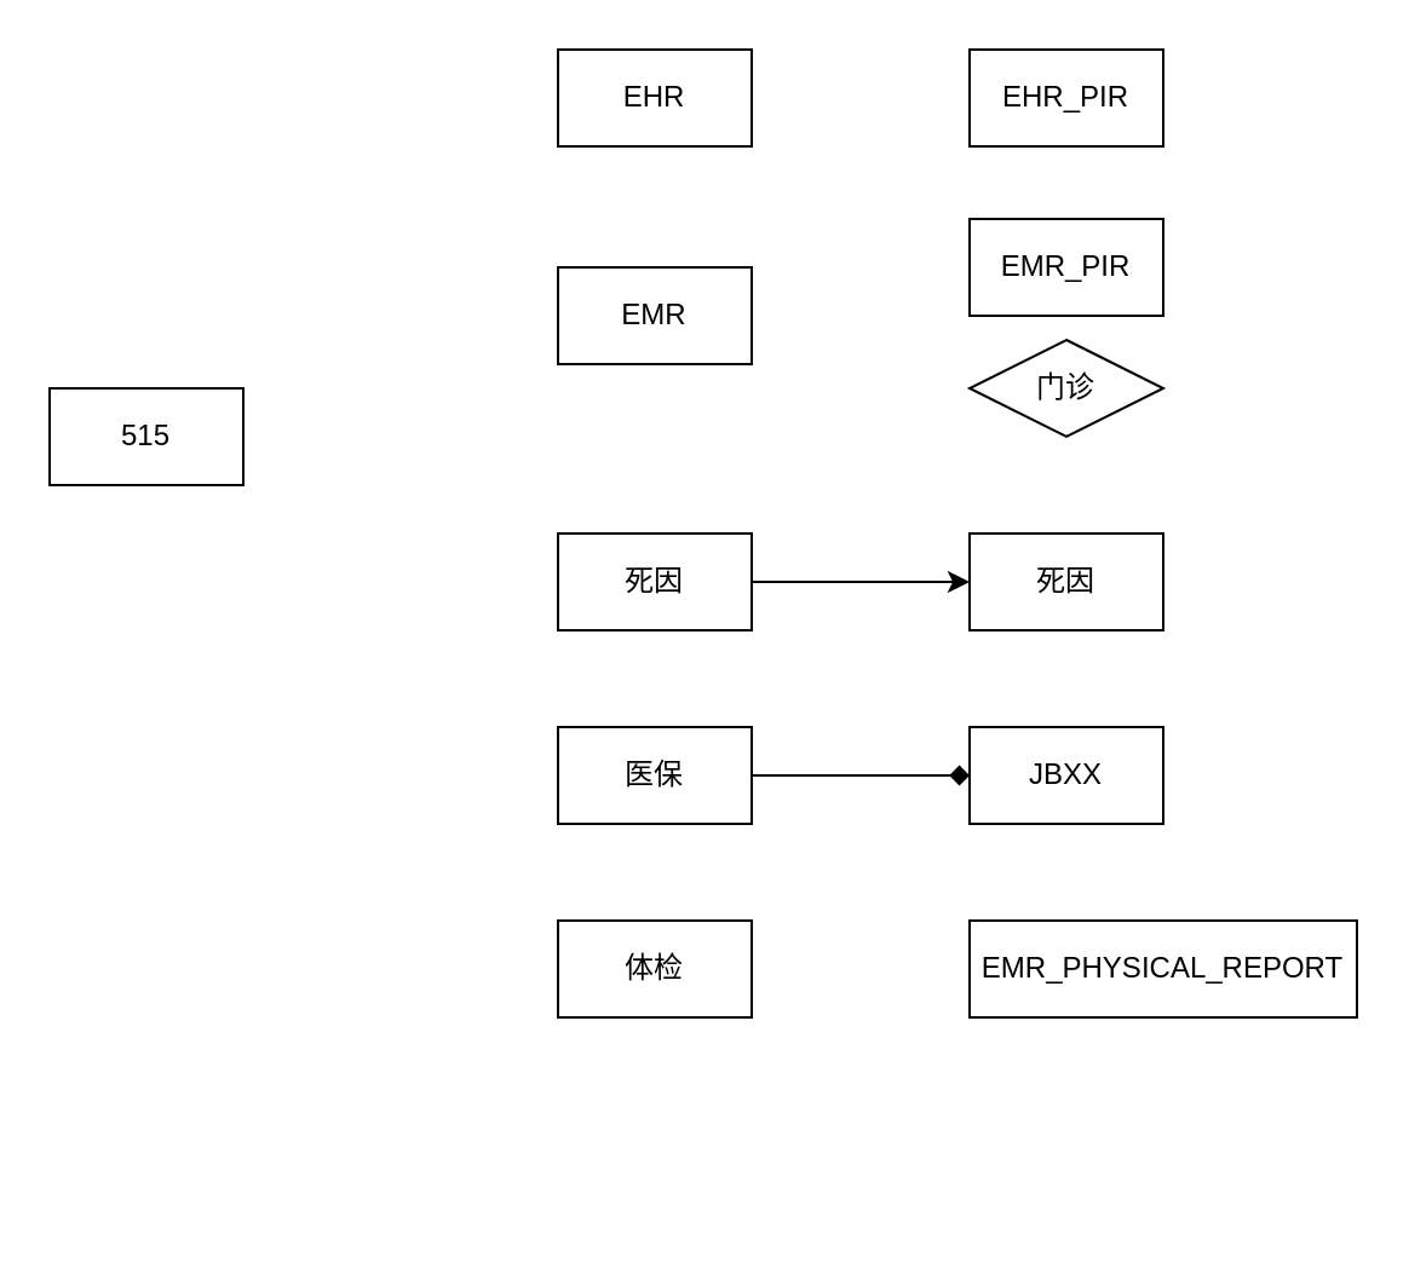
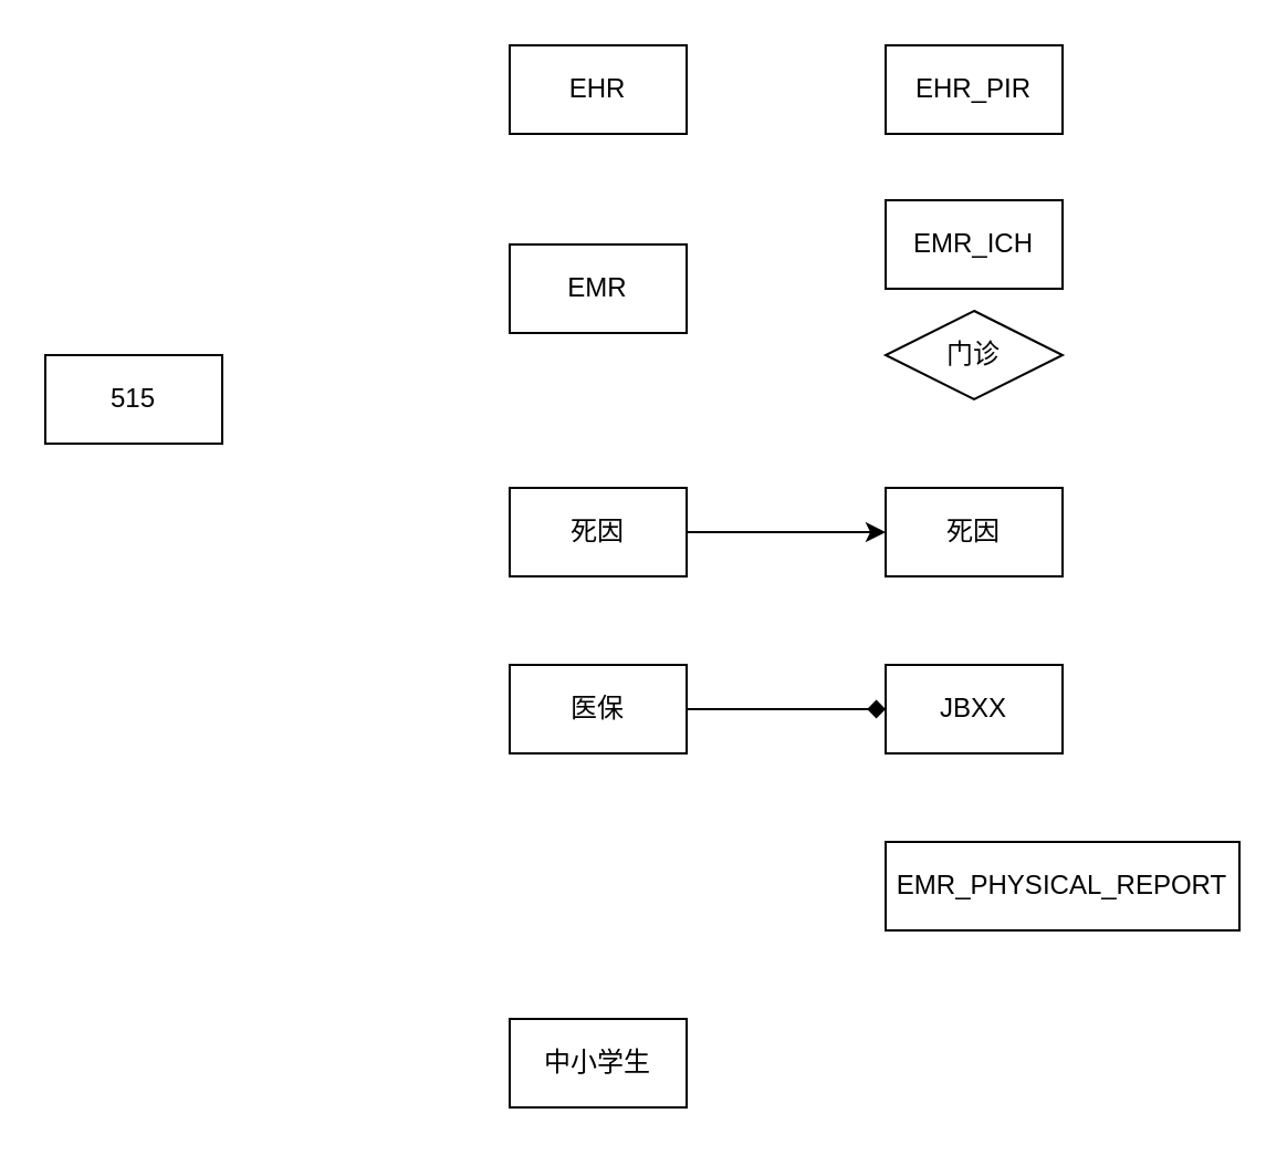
- <mxCell id="12" value="EMR_PIR" style="rounded=0;whiteSpace=wrap;html=1;" parent="1" vertex="1"><mxGeometry x="400" y="90" width="80" height="40" as="geometry" /></mxCell>
+ <mxCell id="12" value="EMR_ICH" style="rounded=0;whiteSpace=wrap;html=1;" parent="1" vertex="1"><mxGeometry x="400" y="90" width="80" height="40" as="geometry" /></mxCell>
- <mxCell id="9" value="体检" style="rounded=0;whiteSpace=wrap;html=1;" parent="1" vertex="1"><mxGeometry x="230" y="380" width="80" height="40" as="geometry" /></mxCell>
+ <mxCell id="10" value="中小学生" style="rounded=0;whiteSpace=wrap;html=1;" parent="1" vertex="1"><mxGeometry x="230" y="460" width="80" height="40" as="geometry" /></mxCell>
